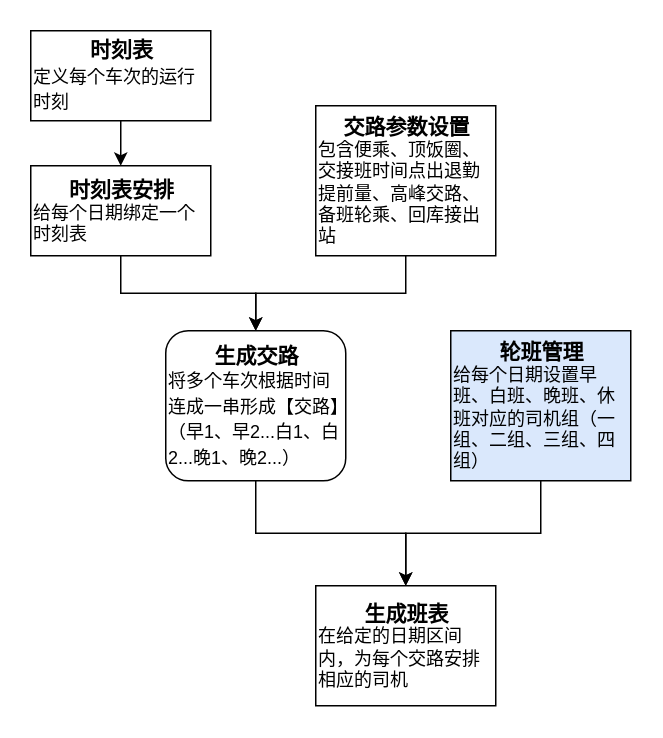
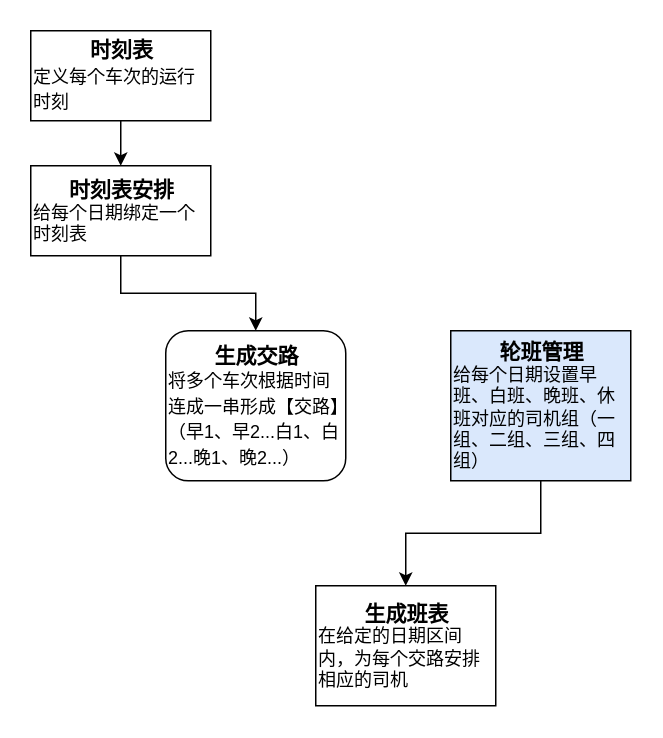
- <mxCell id="7" value="&lt;div style=&quot;text-align: center;&quot;&gt;&lt;b style=&quot;background-color: initial;&quot;&gt;&lt;font style=&quot;font-size: 14px;&quot;&gt;交路参数设置&lt;/font&gt;&lt;/b&gt;&lt;/div&gt;&lt;div&gt;包含便乘、顶饭圈、交接班时间点出退勤提前量、高峰交路、备班轮乘、回库接出站&lt;/div&gt;" style="rounded=0;whiteSpace=wrap;html=1;align=left;" vertex="1" parent="1"><mxGeometry x="210" y="70" width="120" height="100" as="geometry" /></mxCell>
- <mxCell id="6" value="" style="edgeStyle=orthogonalEdgeStyle;rounded=0;orthogonalLoop=1;jettySize=auto;html=1;exitX=0.5;exitY=1;exitDx=0;exitDy=0;align=left;" edge="1" parent="1" source="7" target="9"><mxGeometry relative="1" as="geometry" /></mxCell>
- <mxCell id="8" style="edgeStyle=orthogonalEdgeStyle;rounded=0;orthogonalLoop=1;jettySize=auto;html=1;align=left;" edge="1" parent="1" source="9" target="12"><mxGeometry relative="1" as="geometry" /></mxCell>
